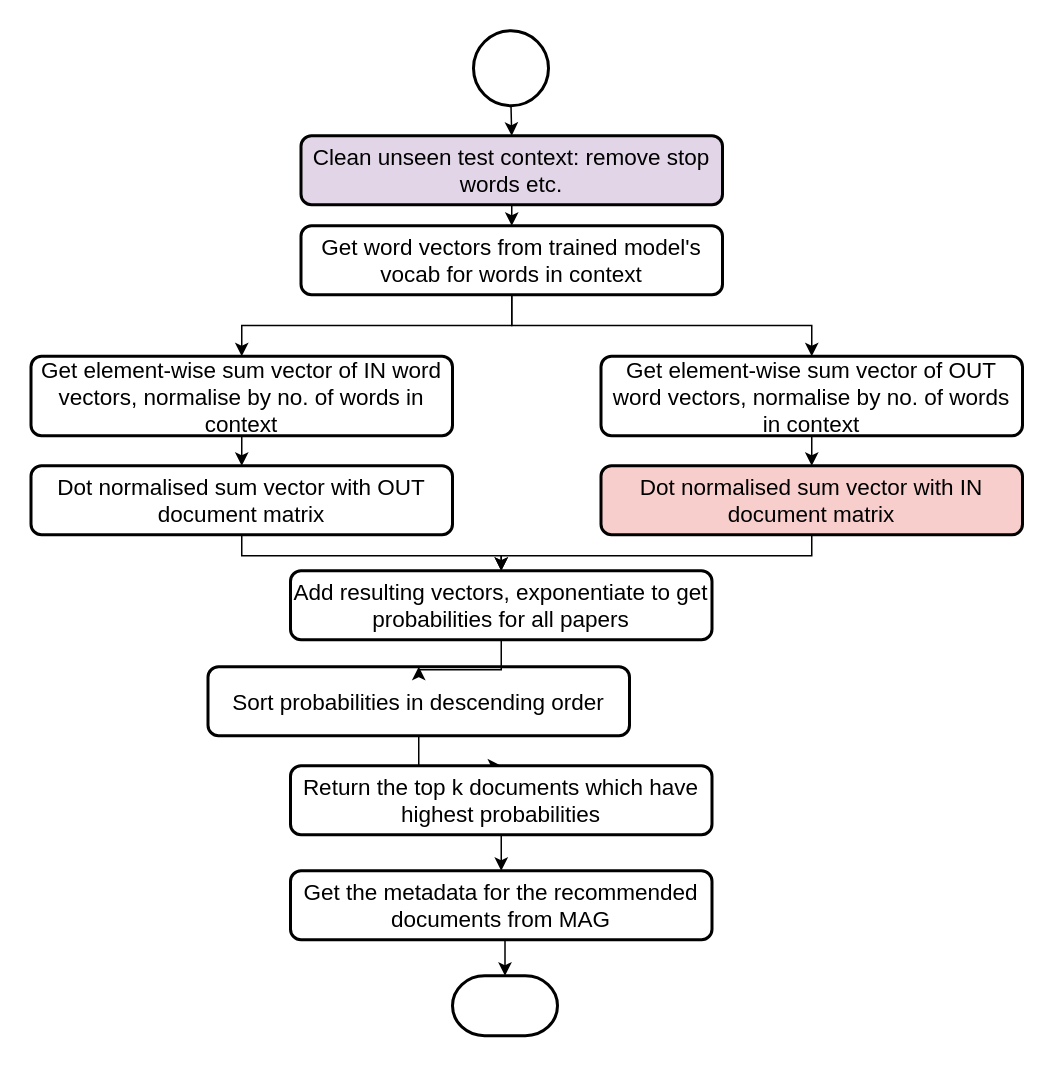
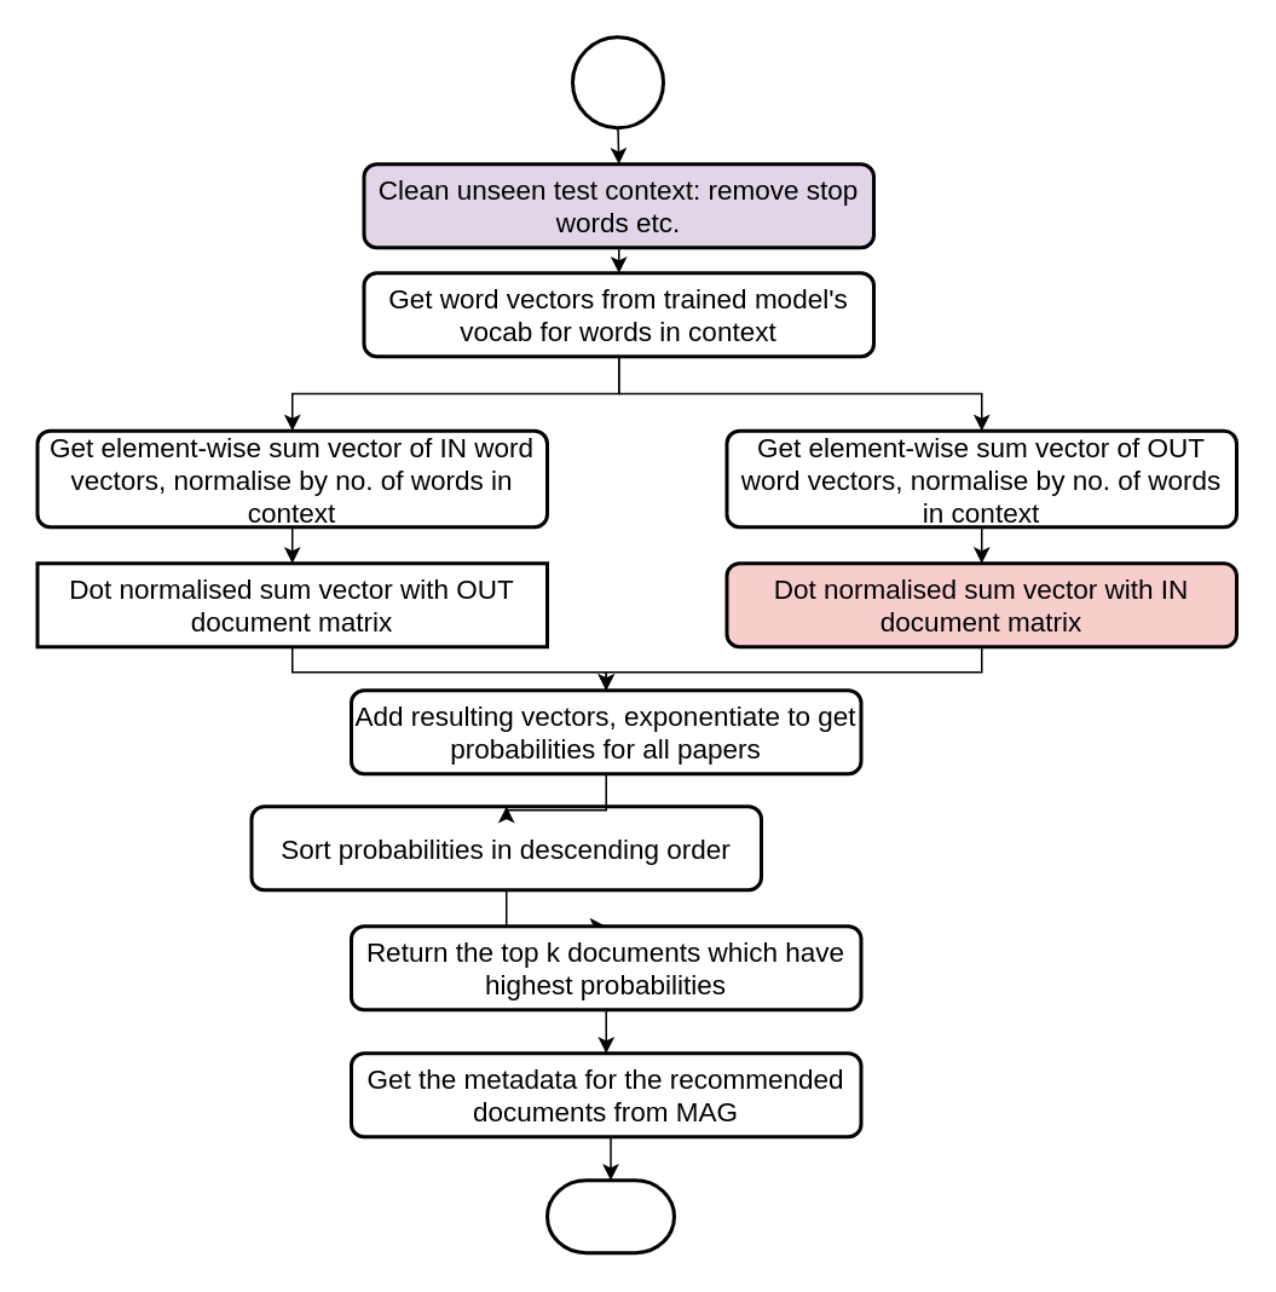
- <mxCell id="3" value="Dot normalised sum vector with OUT document matrix" style="rounded=1;whiteSpace=wrap;html=1;absoluteArcSize=1;arcSize=14;strokeWidth=2;fontSize=15;" parent="1" vertex="1"><mxGeometry x="20" y="310" width="281" height="46" as="geometry" /></mxCell>
+ <mxCell id="3" value="Dot normalised sum vector with OUT document matrix" style="whiteSpace=wrap;html=1;absoluteArcSize=1;arcSize=14;strokeWidth=2;fontSize=15;rounded=0;" parent="1" vertex="1"><mxGeometry x="20" y="310" width="281" height="46" as="geometry" /></mxCell>
